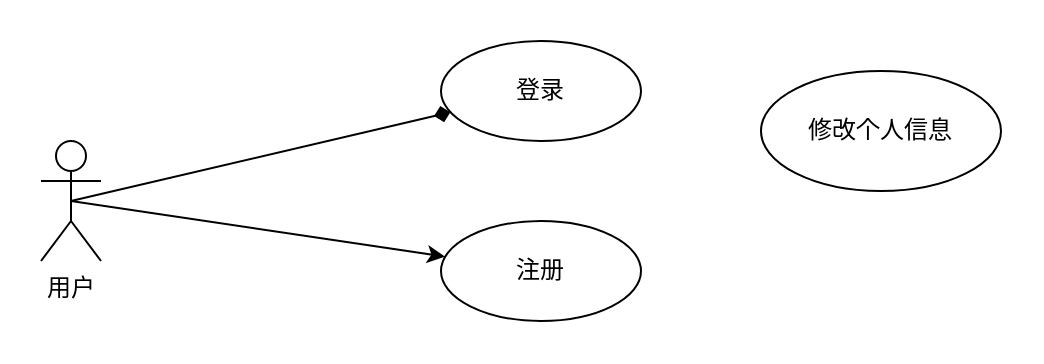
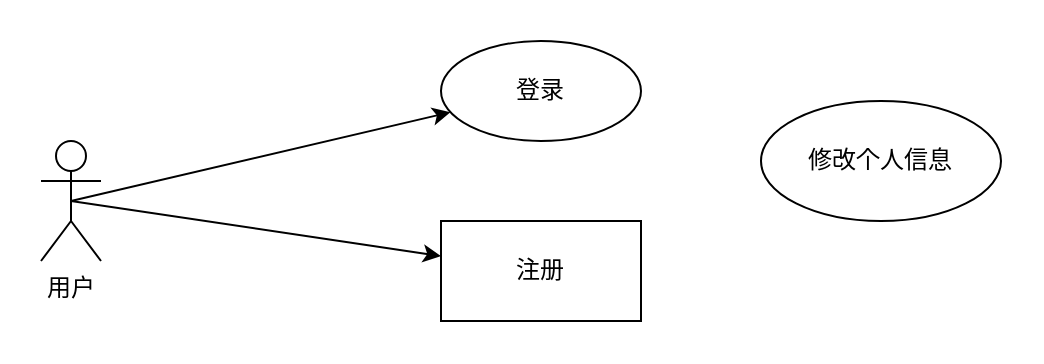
- <mxCell id="5" style="edgeStyle=none;html=1;exitX=0.5;exitY=0.5;exitDx=0;exitDy=0;exitPerimeter=0;strokeWidth=1;endArrow=diamond;endFill=1;endSize=6;" edge="1" parent="1" source="7" target="2"><mxGeometry relative="1" as="geometry" /></mxCell>
+ <mxCell id="5" style="edgeStyle=none;html=1;exitX=0.5;exitY=0.5;exitDx=0;exitDy=0;exitPerimeter=0;strokeWidth=1;endArrow=classic;endFill=1;endSize=6;" edge="1" parent="1" source="7" target="2"><mxGeometry relative="1" as="geometry" /></mxCell>
- <mxCell id="4" value="修改个人信息" style="ellipse;whiteSpace=wrap;html=1;" vertex="1" parent="1"><mxGeometry x="380" y="35" width="120" height="60" as="geometry" /></mxCell>
+ <mxCell id="4" value="修改个人信息" style="ellipse;whiteSpace=wrap;html=1;" vertex="1" parent="1"><mxGeometry x="380" y="50" width="120" height="60" as="geometry" /></mxCell>
- <mxCell id="3" value="注册" style="ellipse;whiteSpace=wrap;html=1;" vertex="1" parent="1"><mxGeometry x="220" y="110" width="100" height="50" as="geometry" /></mxCell>
+ <mxCell id="3" value="注册" style="whiteSpace=wrap;html=1;rounded=0;" vertex="1" parent="1"><mxGeometry x="220" y="110" width="100" height="50" as="geometry" /></mxCell>
